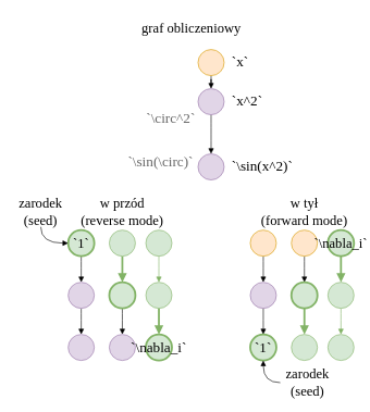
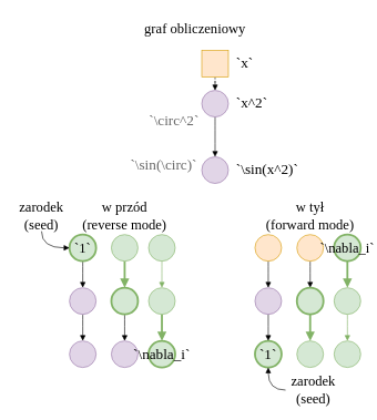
- <mxCell id="4" value="`x`" style="ellipse;whiteSpace=wrap;html=1;aspect=fixed;fillColor=#ffe6cc;strokeColor=#d79b00;fontFamily=Nunito;fontSize=22;spacingLeft=50;align=left;" parent="1" vertex="1"><mxGeometry x="303" y="75" width="40" height="40" as="geometry" /></mxCell>
+ <mxCell id="4" value="`x`" style="whiteSpace=wrap;html=1;aspect=fixed;fillColor=#ffe6cc;strokeColor=#d79b00;fontFamily=Nunito;fontSize=22;spacingLeft=50;align=left;rounded=0;" parent="1" vertex="1"><mxGeometry x="303" y="75" width="40" height="40" as="geometry" /></mxCell>
- <mxCell id="2" style="edgeStyle=orthogonalEdgeStyle;curved=1;orthogonalLoop=1;jettySize=auto;html=1;entryX=0.5;entryY=0;entryDx=0;entryDy=0;endArrow=block;endFill=1;strokeWidth=1;fontFamily=Nunito;fontSize=22;" parent="1" source="4" target="8" edge="1"><mxGeometry relative="1" as="geometry" /></mxCell>
+ <mxCell id="2" style="edgeStyle=orthogonalEdgeStyle;curved=1;orthogonalLoop=1;jettySize=auto;html=1;entryX=0.5;entryY=0;entryDx=0;entryDy=0;endArrow=block;endFill=1;strokeWidth=1;fontFamily=Nunito;fontSize=22;dashed=1;" parent="1" source="4" target="8" edge="1"><mxGeometry relative="1" as="geometry" /></mxCell>
